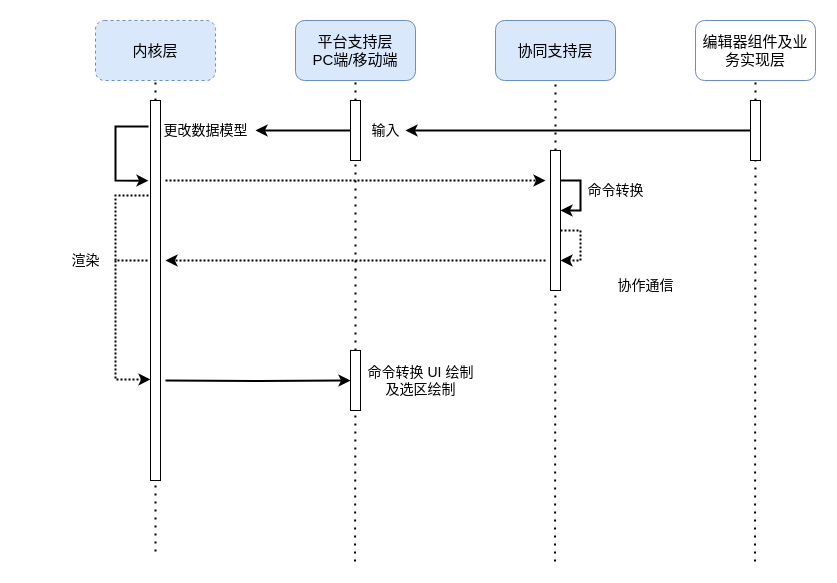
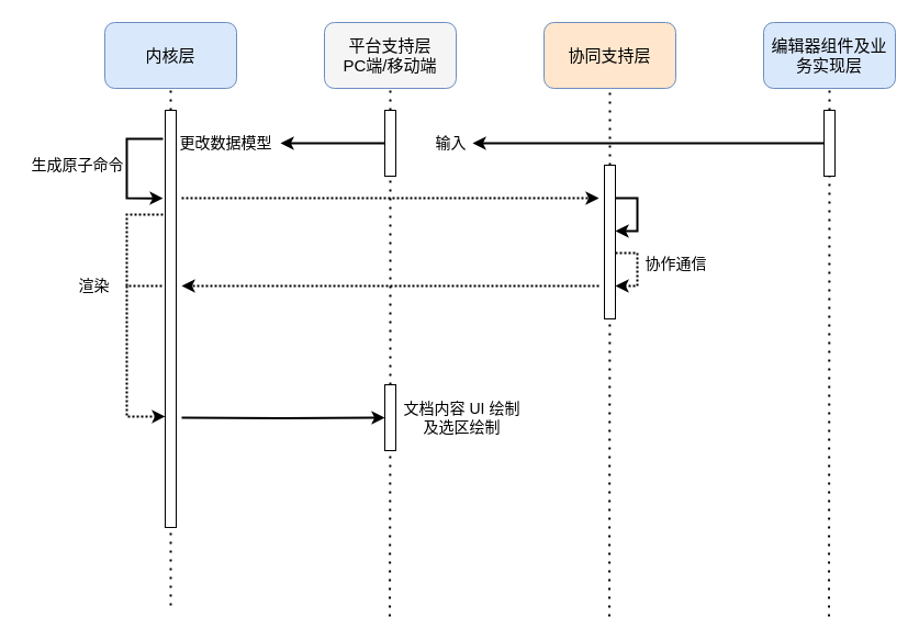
- <mxCell id="2" value="内核层" style="rounded=1;whiteSpace=wrap;html=1;fontSize=15;fillColor=#dae8fc;strokeColor=#6c8ebf;dashed=1;" vertex="1" parent="1"><mxGeometry x="95" y="20" width="120" height="60" as="geometry" /></mxCell>
+ <mxCell id="2" value="内核层" style="rounded=1;whiteSpace=wrap;html=1;fontSize=15;fillColor=#dae8fc;strokeColor=#6c8ebf;" vertex="1" parent="1"><mxGeometry x="95" y="20" width="120" height="60" as="geometry" /></mxCell>
- <mxCell id="3" value="平台支持层&lt;br style=&quot;font-size: 15px;&quot;&gt;PC端/移动端" style="rounded=1;whiteSpace=wrap;html=1;fontSize=15;fillColor=#dae8fc;strokeColor=#6c8ebf;" vertex="1" parent="1"><mxGeometry x="295" y="20" width="120" height="60" as="geometry" /></mxCell>
+ <mxCell id="3" value="平台支持层&lt;br style=&quot;font-size: 15px;&quot;&gt;PC端/移动端" style="rounded=1;whiteSpace=wrap;html=1;fontSize=15;fillColor=#f5f5f5;strokeColor=#6c8ebf;" vertex="1" parent="1"><mxGeometry x="295" y="20" width="120" height="60" as="geometry" /></mxCell>
- <mxCell id="4" value="协同支持层" style="rounded=1;whiteSpace=wrap;html=1;fontSize=15;fillColor=#dae8fc;strokeColor=#6c8ebf;" vertex="1" parent="1"><mxGeometry x="495" y="20" width="120" height="60" as="geometry" /></mxCell>
+ <mxCell id="4" value="协同支持层" style="rounded=1;whiteSpace=wrap;html=1;fontSize=15;fillColor=#ffe6cc;strokeColor=#6c8ebf;" vertex="1" parent="1"><mxGeometry x="495" y="20" width="120" height="60" as="geometry" /></mxCell>
- <mxCell id="7" value="编辑器组件及业务实现层" style="rounded=1;whiteSpace=wrap;html=1;fontSize=15;fillColor=#ffffff;strokeColor=#6c8ebf;" vertex="1" parent="1"><mxGeometry x="695" y="20" width="120" height="60" as="geometry" /></mxCell>
+ <mxCell id="7" value="编辑器组件及业务实现层" style="rounded=1;whiteSpace=wrap;html=1;fontSize=15;fillColor=#dae8fc;strokeColor=#6c8ebf;" vertex="1" parent="1"><mxGeometry x="695" y="20" width="120" height="60" as="geometry" /></mxCell>
- <mxCell id="16" value="输入" style="text;html=1;align=center;verticalAlign=middle;resizable=0;points=[];autosize=1;strokeColor=none;fillColor=none;fontSize=14;" vertex="1" parent="1"><mxGeometry x="365" y="120" width="40" height="20" as="geometry" /></mxCell>
+ <mxCell id="16" value="输入" style="text;html=1;align=center;verticalAlign=middle;resizable=0;points=[];autosize=1;strokeColor=none;fillColor=none;fontSize=14;" vertex="1" parent="1"><mxGeometry x="390" y="120" width="40" height="20" as="geometry" /></mxCell>
+ <mxCell id="30" value="生成原子命令" style="text;html=1;align=center;verticalAlign=middle;resizable=0;points=[];autosize=1;strokeColor=none;fillColor=none;fontSize=14;" vertex="1" parent="1"><mxGeometry x="20" y="140" width="100" height="20" as="geometry" /></mxCell>
- <mxCell id="33" value="命令转换" style="text;html=1;align=center;verticalAlign=middle;resizable=0;points=[];autosize=1;strokeColor=none;fillColor=none;fontSize=14;" vertex="1" parent="1"><mxGeometry x="580" y="180" width="70" height="20" as="geometry" /></mxCell>
- <mxCell id="27" value="协作通信" style="text;html=1;align=center;verticalAlign=middle;resizable=0;points=[];autosize=1;strokeColor=none;fillColor=none;fontSize=14;" vertex="1" parent="1"><mxGeometry x="610" y="275" width="70" height="20" as="geometry" /></mxCell>
+ <mxCell id="27" value="协作通信" style="text;html=1;align=center;verticalAlign=middle;resizable=0;points=[];autosize=1;strokeColor=none;fillColor=none;fontSize=14;" vertex="1" parent="1"><mxGeometry x="580" y="230" width="70" height="20" as="geometry" /></mxCell>
- <mxCell id="28" value="命令转换 UI 绘制&lt;br&gt;及选区绘制" style="text;html=1;align=center;verticalAlign=middle;resizable=0;points=[];autosize=1;strokeColor=none;fillColor=none;fontSize=14;" vertex="1" parent="1"><mxGeometry x="360" y="360" width="120" height="40" as="geometry" /></mxCell>
+ <mxCell id="28" value="文档内容 UI 绘制&lt;br&gt;及选区绘制" style="text;html=1;align=center;verticalAlign=middle;resizable=0;points=[];autosize=1;strokeColor=none;fillColor=none;fontSize=14;" vertex="1" parent="1"><mxGeometry x="360" y="360" width="120" height="40" as="geometry" /></mxCell>
